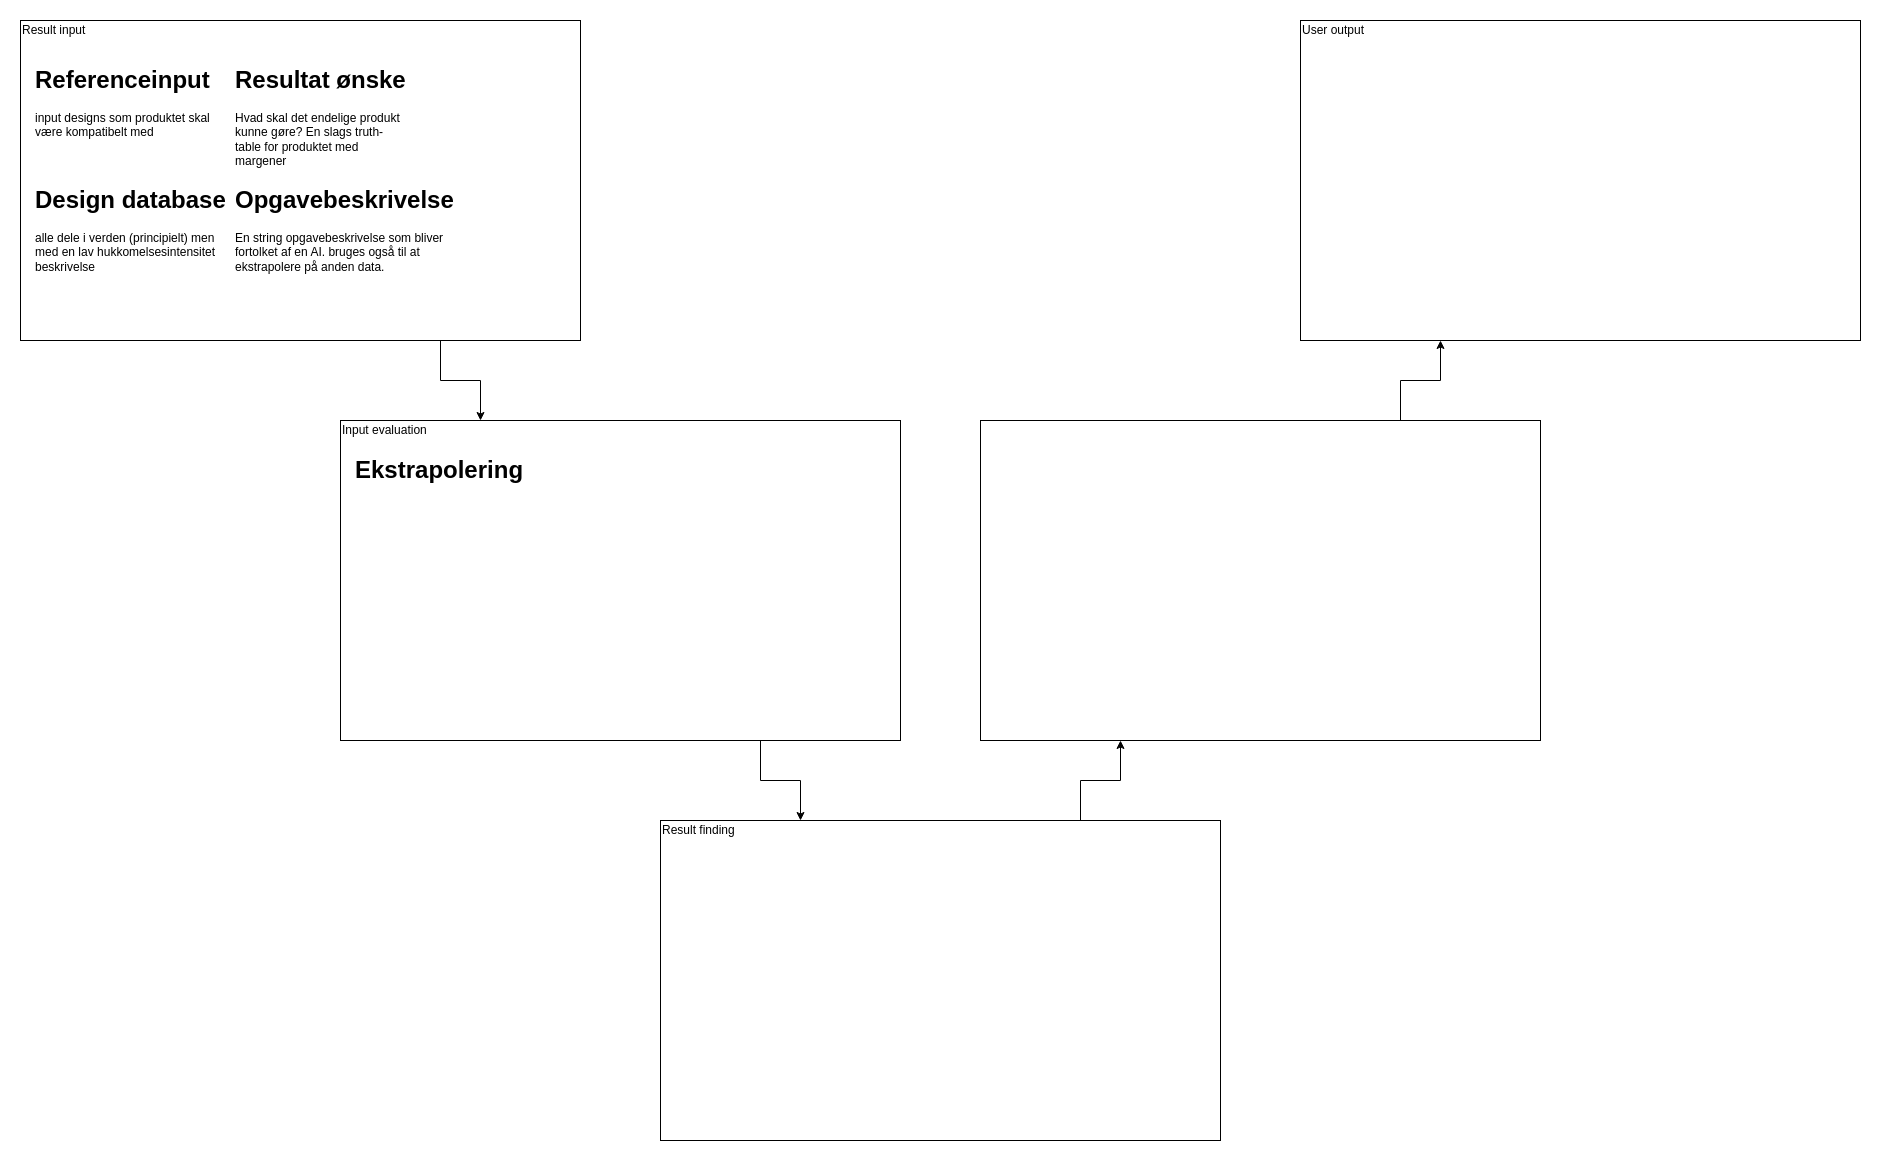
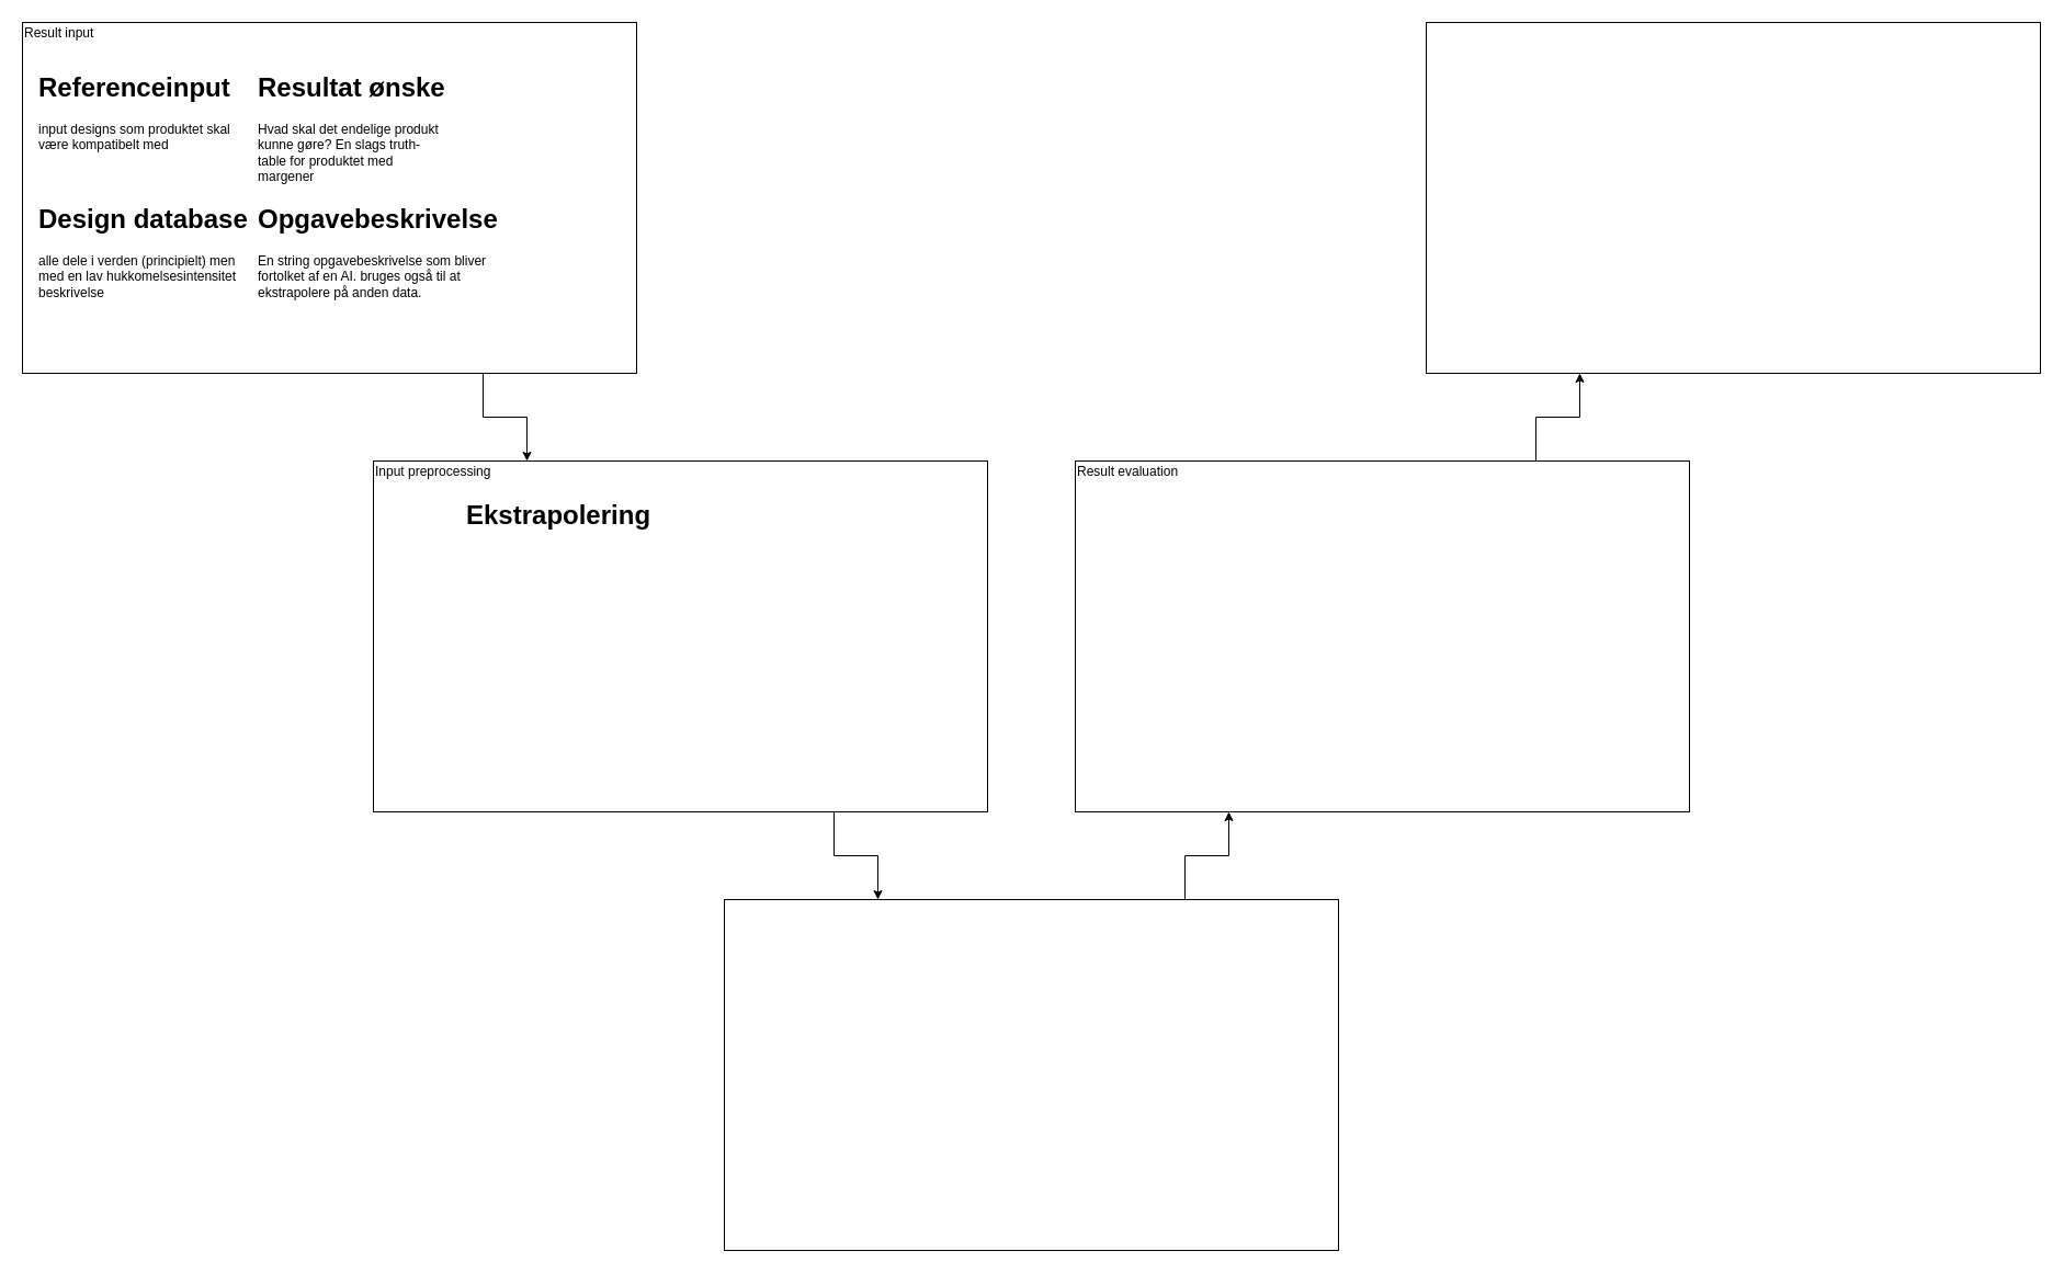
- <mxCell id="15" value="User output" style="text;html=1;strokeColor=none;fillColor=none;align=left;verticalAlign=middle;whiteSpace=wrap;rounded=0;" vertex="1" parent="1"><mxGeometry x="1300" y="20" width="110" height="20" as="geometry" /></mxCell>
- <mxCell id="7" value="Input evaluation" style="text;html=1;strokeColor=none;fillColor=none;align=left;verticalAlign=middle;whiteSpace=wrap;rounded=0;" vertex="1" parent="1"><mxGeometry x="340" y="420" width="110" height="20" as="geometry" /></mxCell>
+ <mxCell id="7" value="Input preprocessing" style="text;html=1;strokeColor=none;fillColor=none;align=left;verticalAlign=middle;whiteSpace=wrap;rounded=0;" vertex="1" parent="1"><mxGeometry x="340" y="420" width="110" height="20" as="geometry" /></mxCell>
+ <mxCell id="13" value="Result evaluation" style="text;html=1;strokeColor=none;fillColor=none;align=left;verticalAlign=middle;whiteSpace=wrap;rounded=0;" vertex="1" parent="1"><mxGeometry x="980" y="420" width="110" height="20" as="geometry" /></mxCell>
- <mxCell id="20" value="&lt;h1&gt;Ekstrapolering&lt;/h1&gt;&lt;p&gt;&lt;br&gt;&lt;/p&gt;" style="text;html=1;strokeColor=none;fillColor=none;spacing=5;spacingTop=-20;whiteSpace=wrap;overflow=hidden;rounded=0;align=left;" vertex="1" parent="1"><mxGeometry x="350" y="450" width="230" height="120" as="geometry" /></mxCell>
+ <mxCell id="20" value="&lt;h1&gt;Ekstrapolering&lt;/h1&gt;&lt;p&gt;&lt;br&gt;&lt;/p&gt;" style="text;html=1;strokeColor=none;fillColor=none;spacing=5;spacingTop=-20;whiteSpace=wrap;overflow=hidden;rounded=0;align=left;" vertex="1" parent="1"><mxGeometry x="420" y="450" width="230" height="120" as="geometry" /></mxCell>
- <mxCell id="10" value="Result finding" style="text;html=1;strokeColor=none;fillColor=none;align=left;verticalAlign=middle;whiteSpace=wrap;rounded=0;" vertex="1" parent="1"><mxGeometry x="660" y="820" width="110" height="20" as="geometry" /></mxCell>
